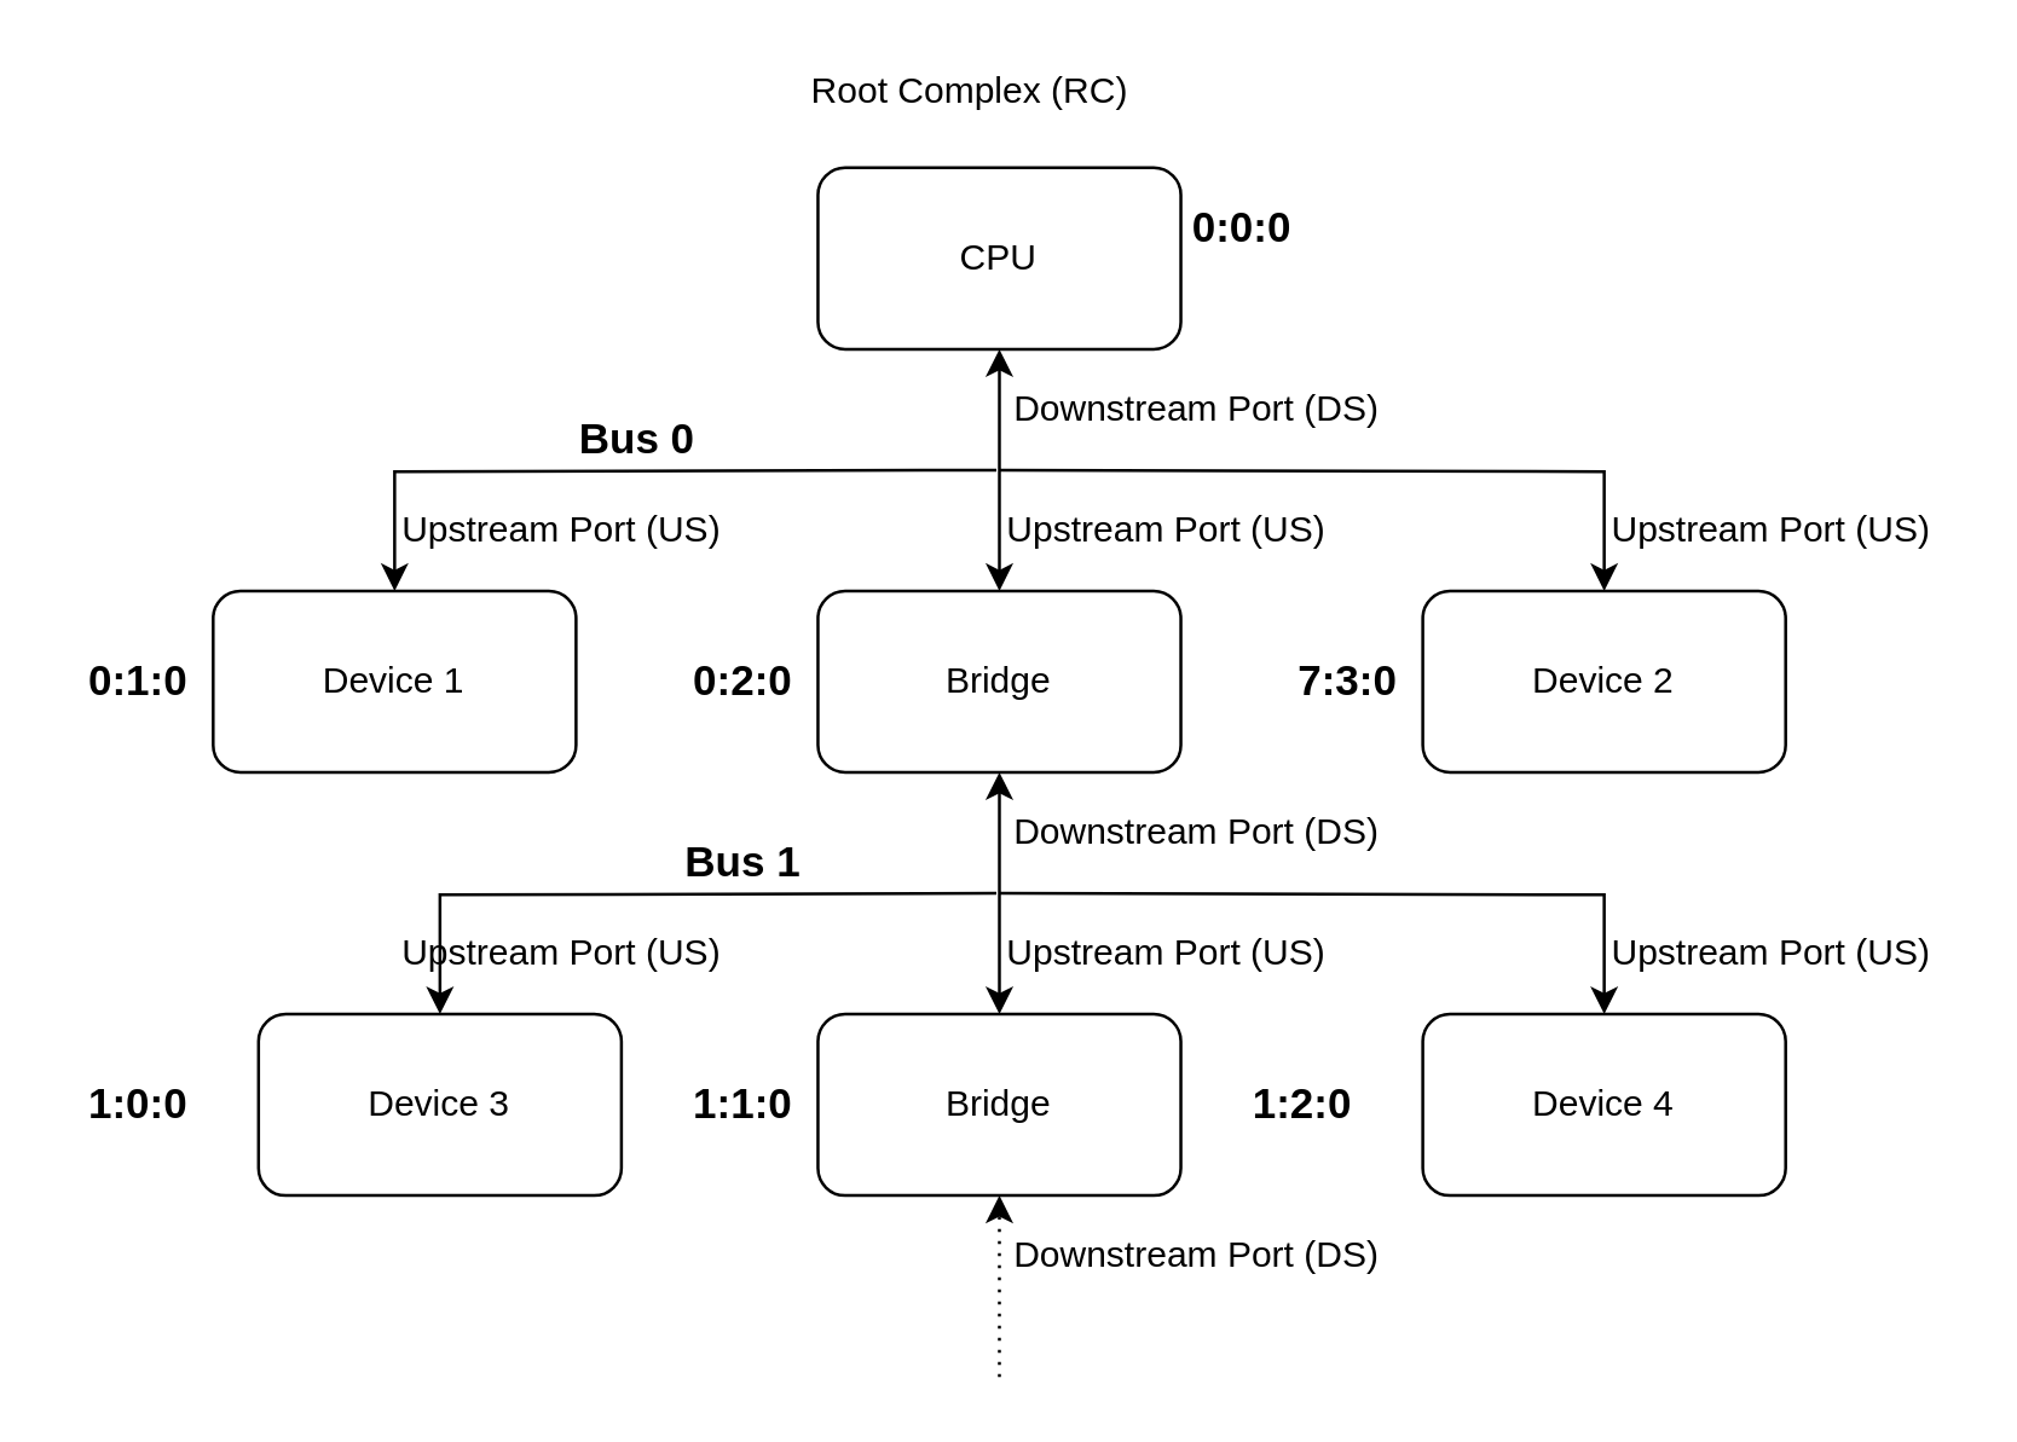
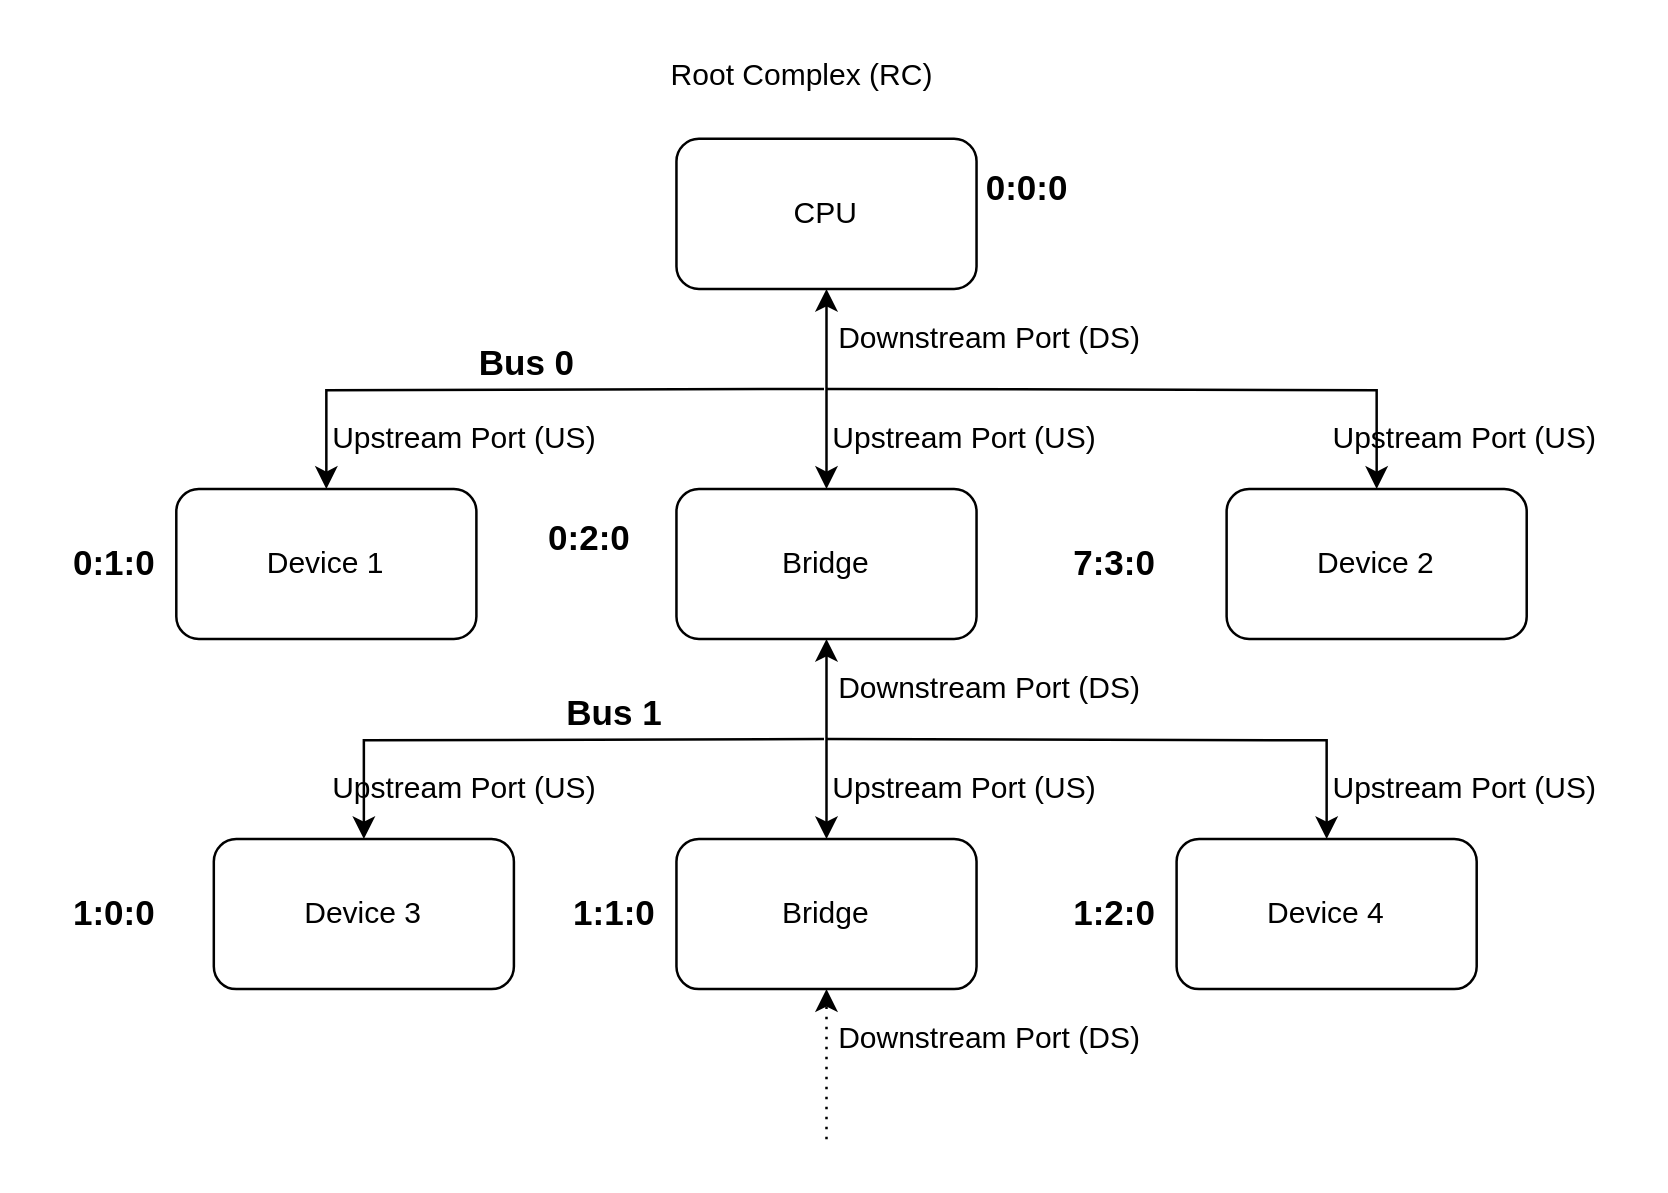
- <mxCell id="30" value="0:2:0" style="text;html=1;align=center;verticalAlign=middle;resizable=0;points=[];autosize=1;strokeColor=none;fillColor=none;fontSize=14;fontStyle=1" vertex="1" parent="1"><mxGeometry x="220" y="215" width="50" height="20" as="geometry" /></mxCell>
+ <mxCell id="30" value="0:2:0" style="text;html=1;align=center;verticalAlign=middle;resizable=0;points=[];autosize=1;strokeColor=none;fillColor=none;fontSize=14;fontStyle=1" vertex="1" parent="1"><mxGeometry x="210" y="205" width="50" height="20" as="geometry" /></mxCell>
- <mxCell id="11" value="Device 2" style="whiteSpace=wrap;html=1;rounded=1;" vertex="1" parent="1"><mxGeometry x="470" y="195" width="120" height="60" as="geometry" /></mxCell>
+ <mxCell id="11" value="Device 2" style="whiteSpace=wrap;html=1;rounded=1;" vertex="1" parent="1"><mxGeometry x="490" y="195" width="120" height="60" as="geometry" /></mxCell>
- <mxCell id="29" value="1:2:0" style="text;html=1;align=center;verticalAlign=middle;resizable=0;points=[];autosize=1;strokeColor=none;fillColor=none;fontSize=14;fontStyle=1" vertex="1" parent="1"><mxGeometry x="405" y="355" width="50" height="20" as="geometry" /></mxCell>
+ <mxCell id="29" value="1:2:0" style="text;html=1;align=center;verticalAlign=middle;resizable=0;points=[];autosize=1;strokeColor=none;fillColor=none;fontSize=14;fontStyle=1" vertex="1" parent="1"><mxGeometry x="420" y="355" width="50" height="20" as="geometry" /></mxCell>
